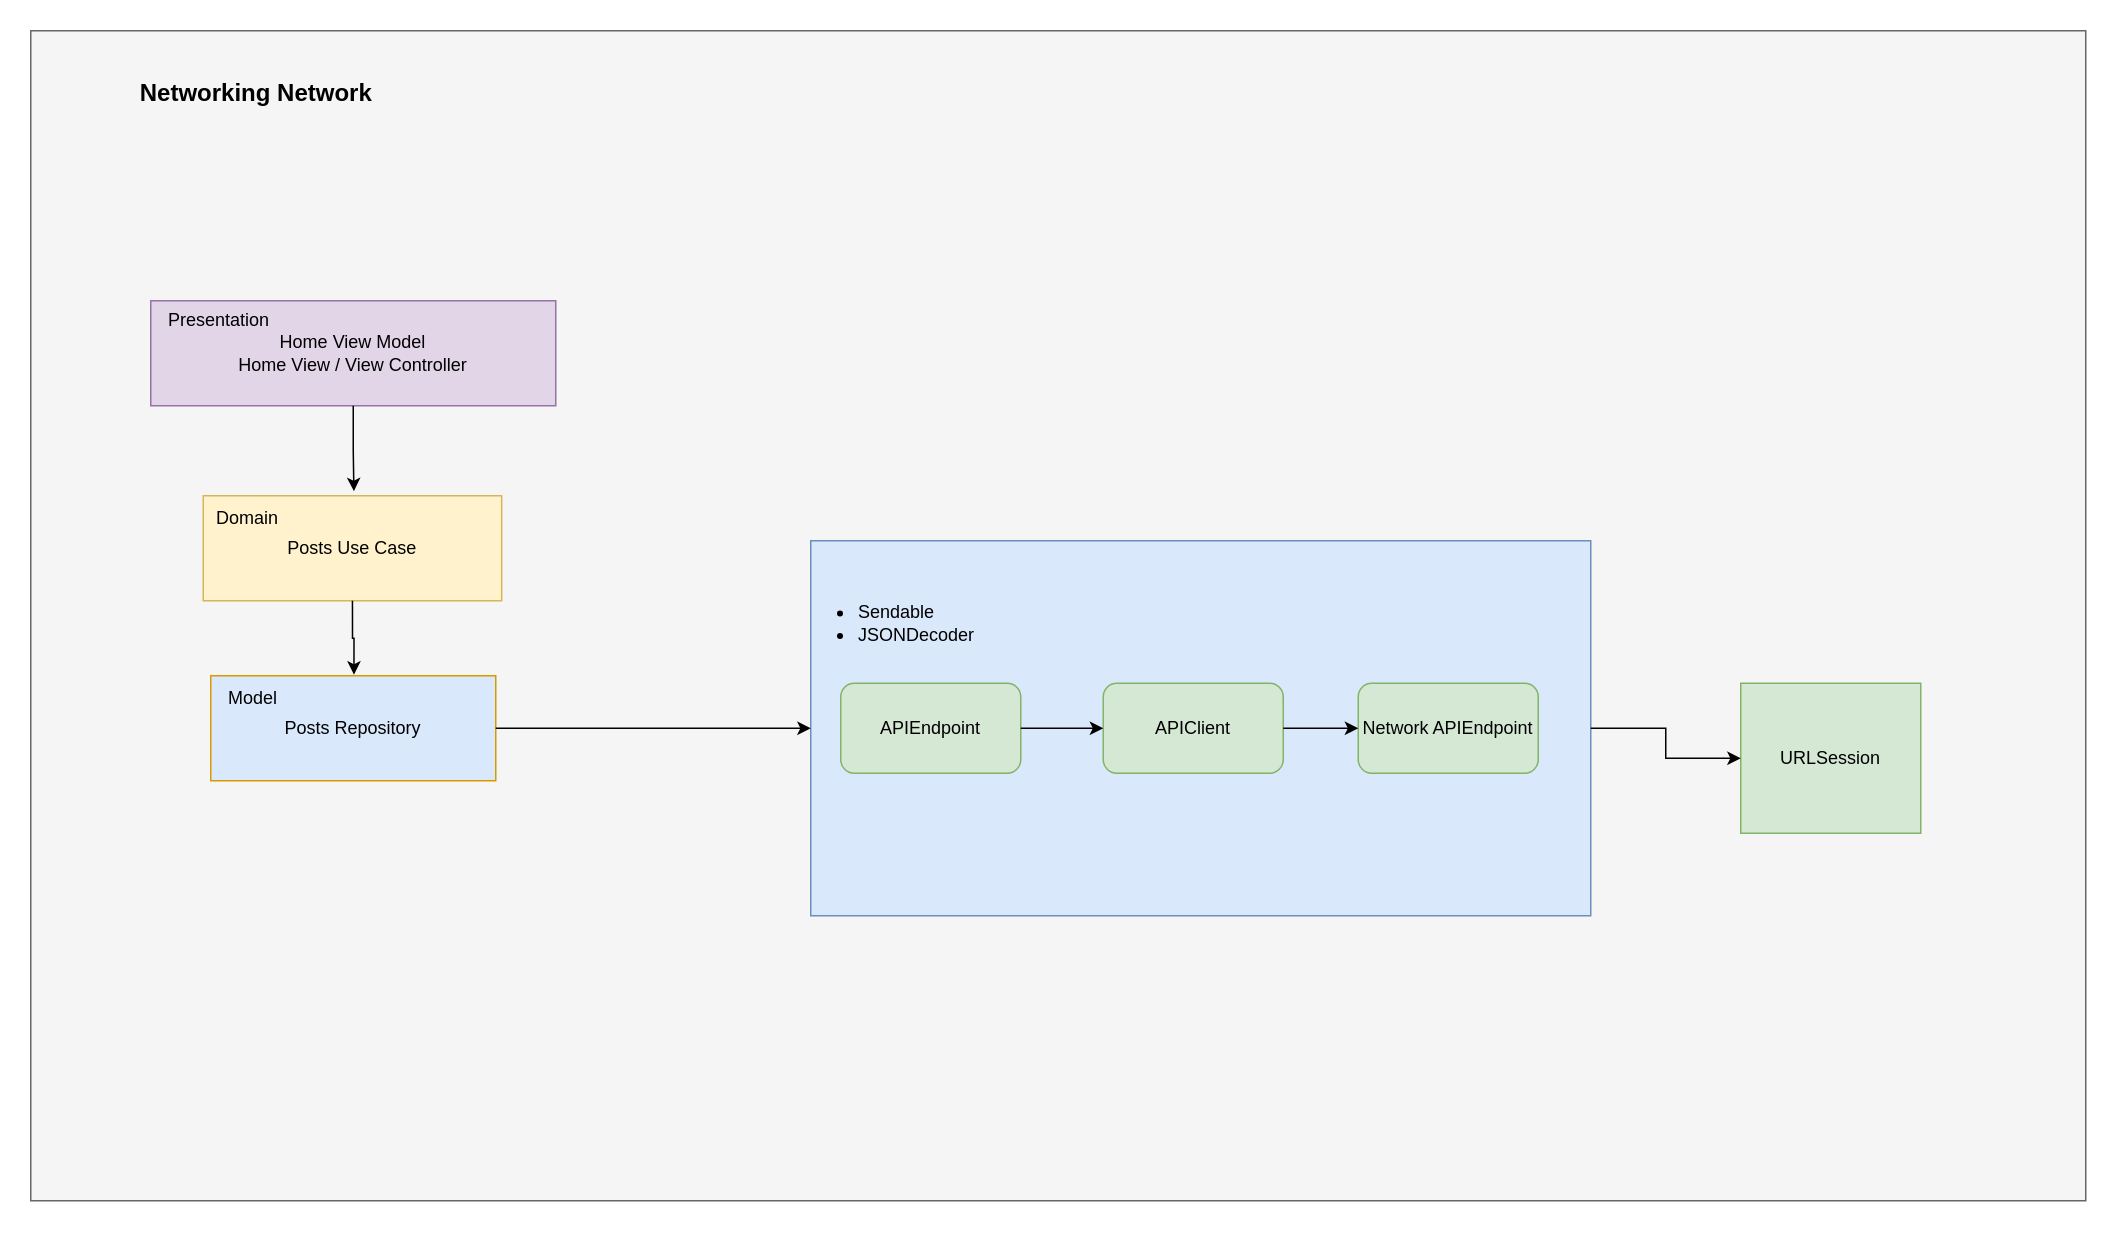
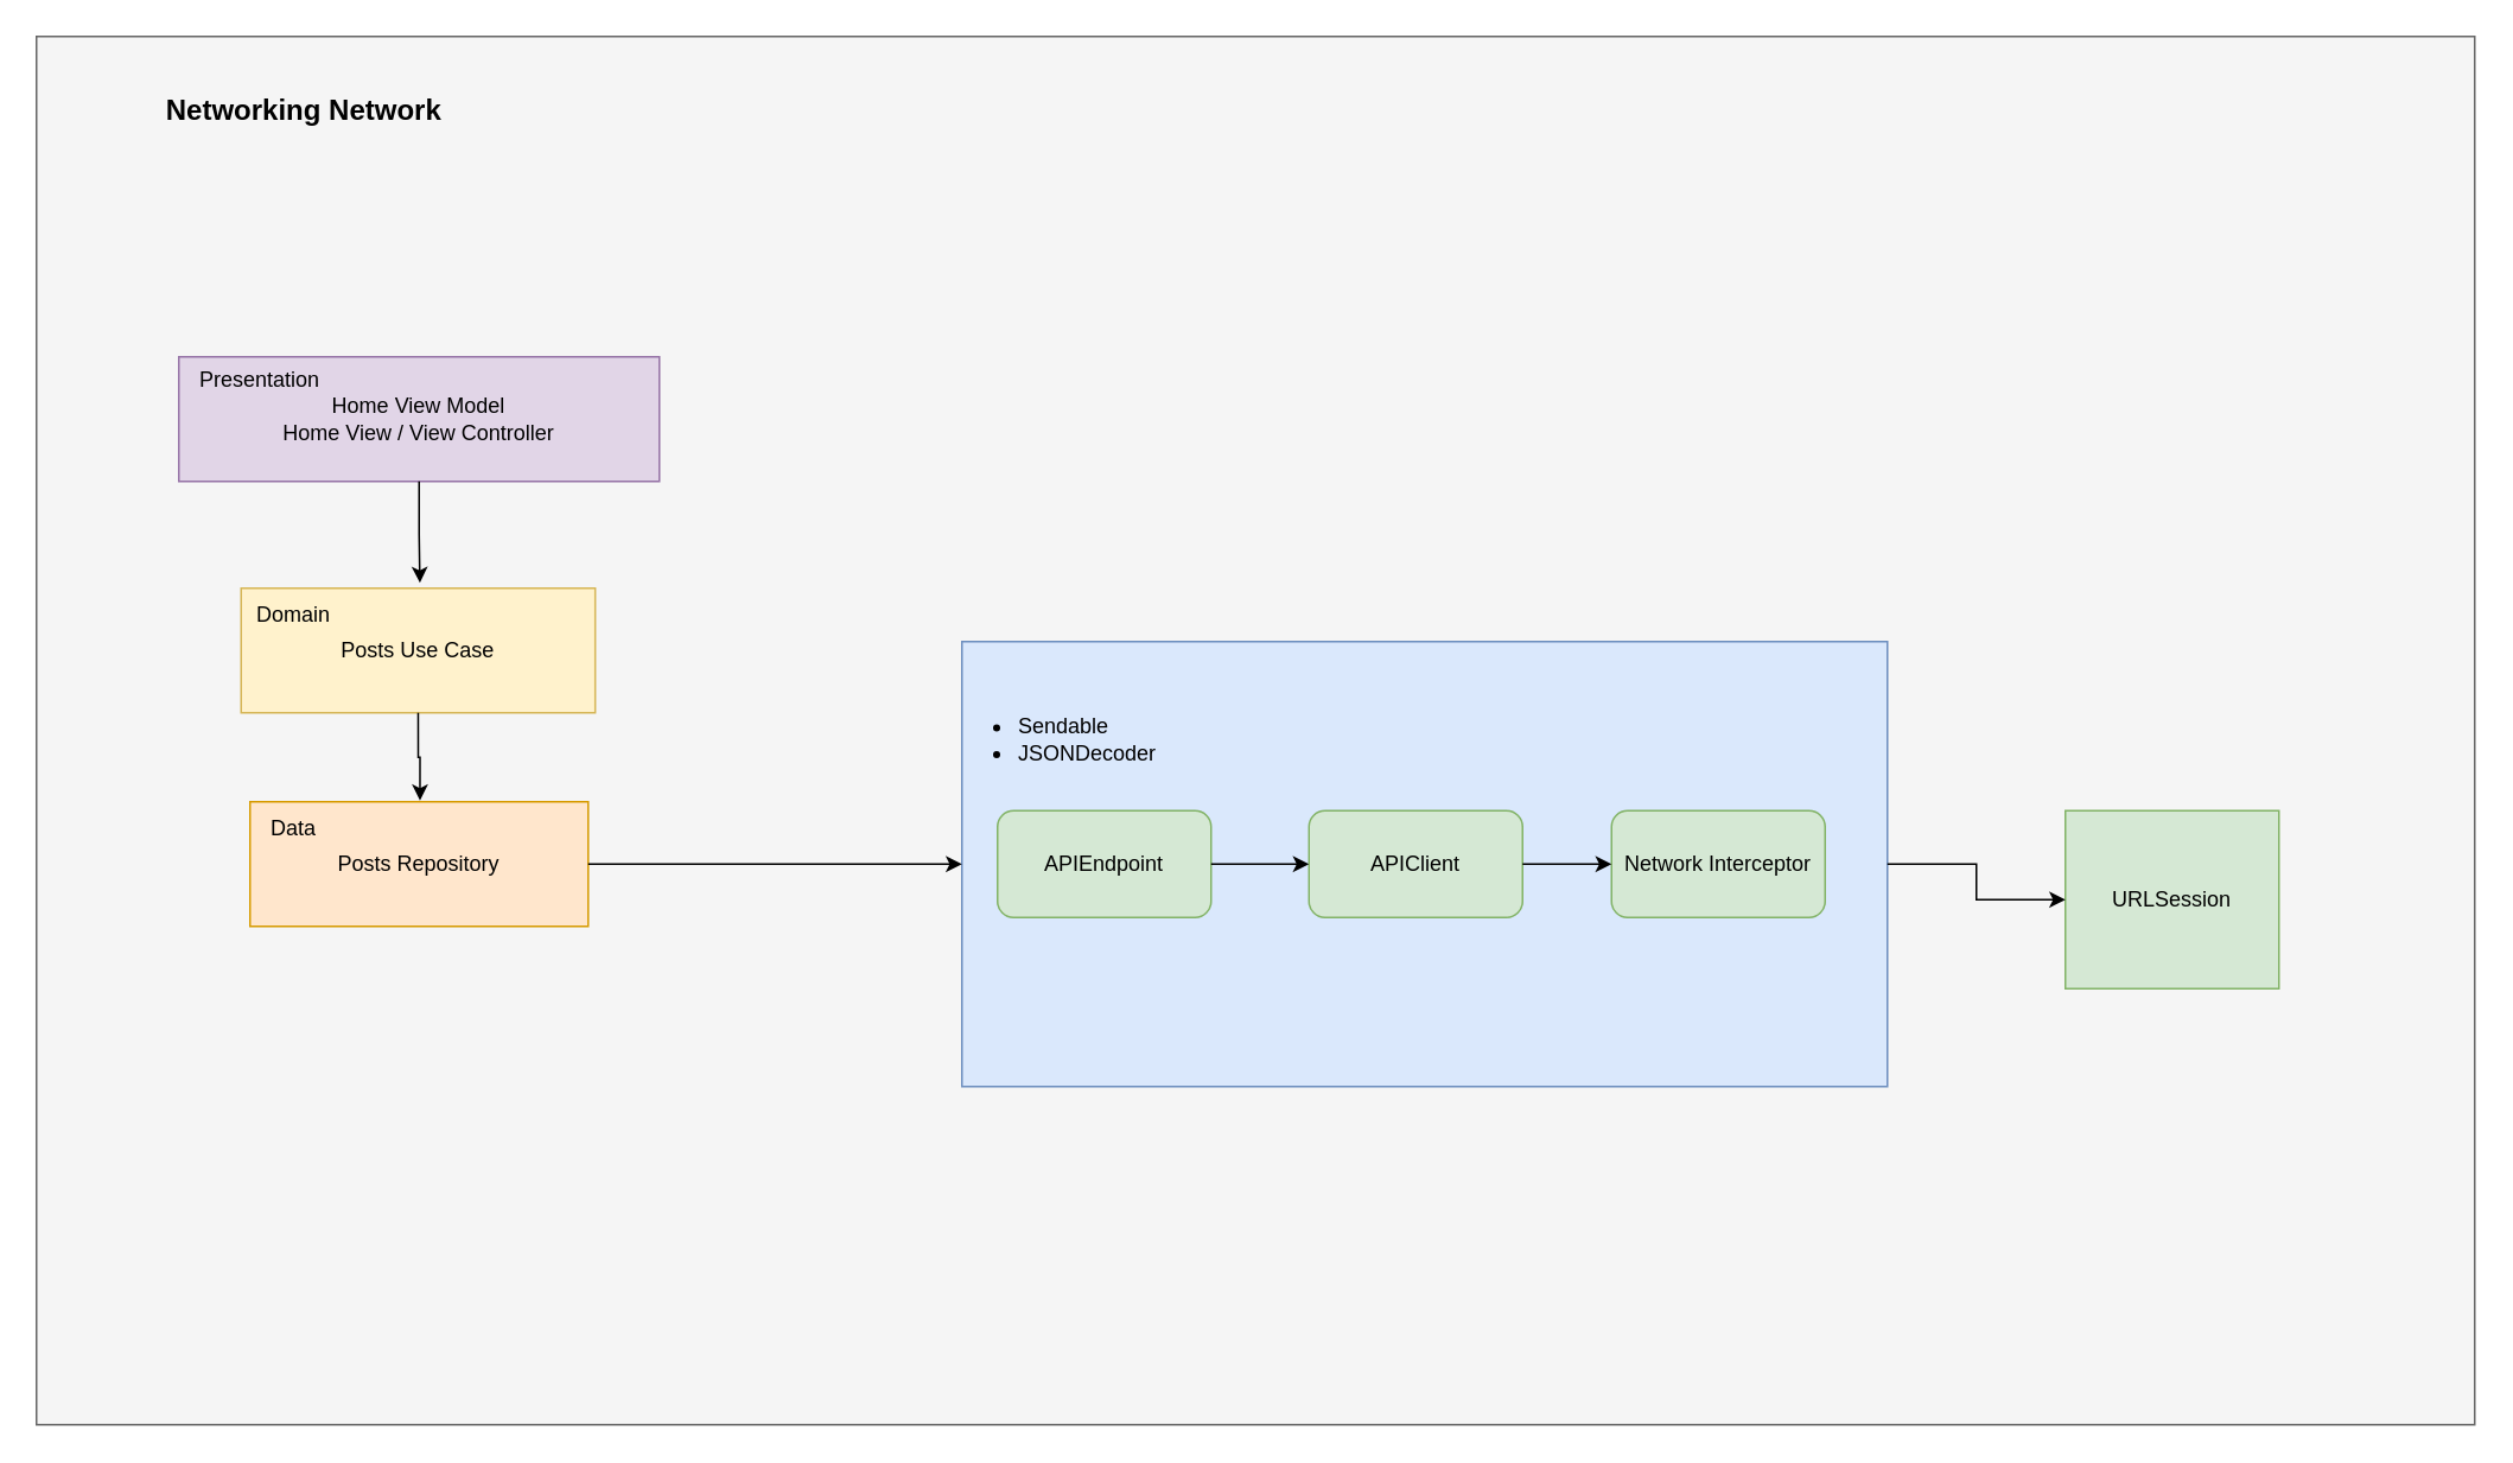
- <mxCell id="7" value="Model" style="text;html=1;align=left;verticalAlign=middle;whiteSpace=wrap;rounded=0;movable=1;resizable=1;rotatable=1;deletable=1;editable=1;locked=0;connectable=1;" parent="5" vertex="1"><mxGeometry x="10" width="370" height="30" as="geometry" /></mxCell>
+ <mxCell id="7" value="Data" style="text;html=1;align=left;verticalAlign=middle;whiteSpace=wrap;rounded=0;movable=1;resizable=1;rotatable=1;deletable=1;editable=1;locked=0;connectable=1;" parent="5" vertex="1"><mxGeometry x="10" width="370" height="30" as="geometry" /></mxCell>
- <mxCell id="6" value="Posts Repository" style="rounded=0;whiteSpace=wrap;html=1;fillColor=#dae8fc;strokeColor=#d79b00;movable=1;resizable=1;rotatable=1;deletable=1;editable=1;locked=0;connectable=1;" parent="5" vertex="1"><mxGeometry width="190" height="70" as="geometry" /></mxCell>
+ <mxCell id="6" value="Posts Repository" style="rounded=0;whiteSpace=wrap;html=1;fillColor=#ffe6cc;strokeColor=#d79b00;movable=1;resizable=1;rotatable=1;deletable=1;editable=1;locked=0;connectable=1;" parent="5" vertex="1"><mxGeometry width="190" height="70" as="geometry" /></mxCell>
- <mxCell id="21" value="Network APIEndpoint" style="rounded=1;whiteSpace=wrap;html=1;fillColor=#d5e8d4;strokeColor=#82b366;" vertex="1" parent="16"><mxGeometry x="375" y="95" width="120" height="60" as="geometry" /></mxCell>
+ <mxCell id="21" value="Network Interceptor" style="rounded=1;whiteSpace=wrap;html=1;fillColor=#d5e8d4;strokeColor=#82b366;" vertex="1" parent="16"><mxGeometry x="375" y="95" width="120" height="60" as="geometry" /></mxCell>
